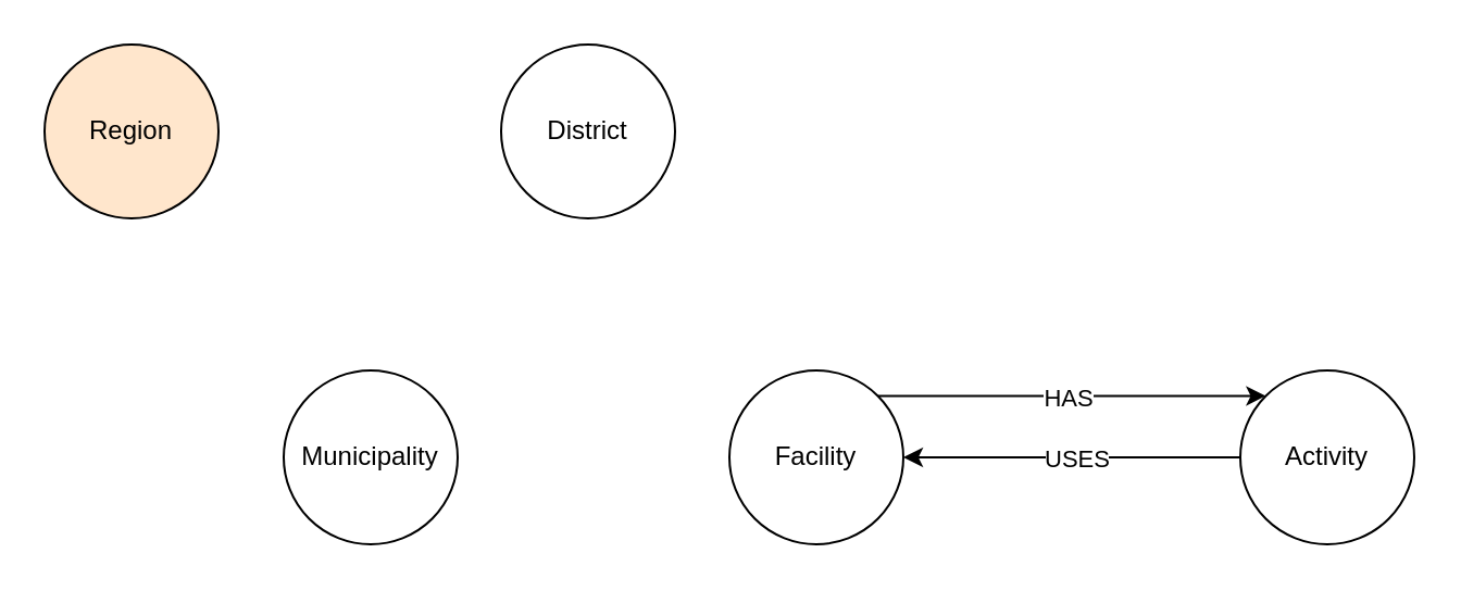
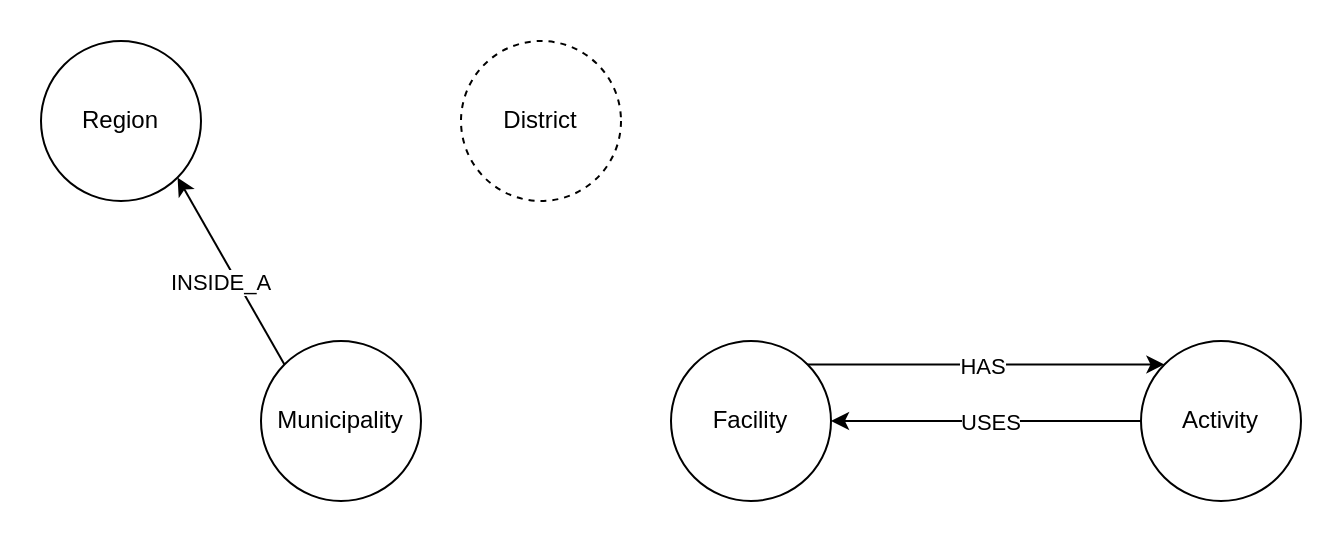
- <mxCell id="12" value="Region" style="ellipse;whiteSpace=wrap;html=1;aspect=fixed;fillColor=#ffe6cc;" parent="1" vertex="1"><mxGeometry x="20" y="20" width="80" height="80" as="geometry" /></mxCell>
+ <mxCell id="12" value="Region" style="ellipse;whiteSpace=wrap;html=1;aspect=fixed;" parent="1" vertex="1"><mxGeometry x="20" y="20" width="80" height="80" as="geometry" /></mxCell>
- <mxCell id="11" value="District" style="ellipse;whiteSpace=wrap;html=1;aspect=fixed;" parent="1" vertex="1"><mxGeometry x="230" y="20" width="80" height="80" as="geometry" /></mxCell>
+ <mxCell id="11" value="District" style="ellipse;whiteSpace=wrap;html=1;aspect=fixed;dashed=1;" parent="1" vertex="1"><mxGeometry x="230" y="20" width="80" height="80" as="geometry" /></mxCell>
+ <mxCell id="5" style="edgeStyle=none;html=1;exitX=0;exitY=0;exitDx=0;exitDy=0;entryX=1;entryY=1;entryDx=0;entryDy=0;" parent="1" source="7" target="12" edge="1"><mxGeometry relative="1" as="geometry"><Array as="points" /></mxGeometry></mxCell>
+ <mxCell id="6" value="INSIDE_A" style="edgeLabel;html=1;align=center;verticalAlign=middle;resizable=0;points=[];" parent="5" vertex="1" connectable="0"><mxGeometry x="0.412" y="-3" relative="1" as="geometry"><mxPoint x="3" y="26" as="offset" /></mxGeometry></mxCell>
